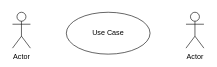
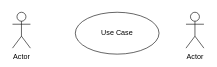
- <mxCell id="4" value="Use Case" style="ellipse;whiteSpace=wrap;html=1;" parent="1" vertex="1"><mxGeometry x="110" y="20" width="140" height="70" as="geometry" /></mxCell>
+ <mxCell id="4" value="Use Case" style="ellipse;whiteSpace=wrap;html=1;" parent="1" vertex="1"><mxGeometry x="125" y="20" width="140" height="70" as="geometry" /></mxCell>
